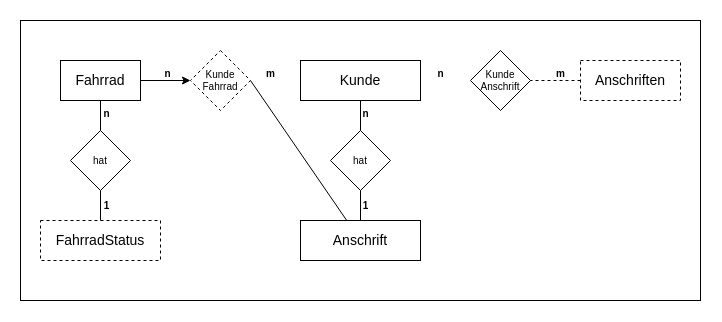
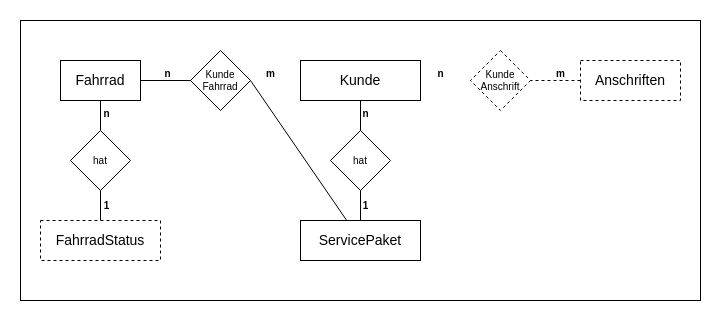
- <mxCell id="17" value="" style="endArrow=classic;html=1;fontSize=10;exitX=1;exitY=0.5;exitDx=0;exitDy=0;entryX=0;entryY=0.5;entryDx=0;entryDy=0;fontColor=#000000;strokeColor=#000000;" parent="1" source="3" target="13" edge="1"><mxGeometry width="50" height="50" relative="1" as="geometry"><mxPoint x="330" y="160" as="sourcePoint" /><mxPoint x="380" y="110" as="targetPoint" /></mxGeometry></mxCell>
+ <mxCell id="17" value="" style="endArrow=none;html=1;fontSize=10;exitX=1;exitY=0.5;exitDx=0;exitDy=0;entryX=0;entryY=0.5;entryDx=0;entryDy=0;fontColor=#000000;strokeColor=#000000;" parent="1" source="3" target="13" edge="1"><mxGeometry width="50" height="50" relative="1" as="geometry"><mxPoint x="330" y="160" as="sourcePoint" /><mxPoint x="380" y="110" as="targetPoint" /></mxGeometry></mxCell>
- <mxCell id="13" value="Kunde&lt;br&gt;Fahrrad" style="rhombus;whiteSpace=wrap;html=1;labelBackgroundColor=none;fontSize=10;strokeWidth=1;fillColor=none;fontColor=#000000;strokeColor=#000000;dashed=1;" parent="1" vertex="1"><mxGeometry x="190" y="50" width="60" height="60" as="geometry" /></mxCell>
+ <mxCell id="13" value="Kunde&lt;br&gt;Fahrrad" style="rhombus;whiteSpace=wrap;html=1;labelBackgroundColor=none;fontSize=10;strokeWidth=1;fillColor=none;fontColor=#000000;strokeColor=#000000;" parent="1" vertex="1"><mxGeometry x="190" y="50" width="60" height="60" as="geometry" /></mxCell>
- <mxCell id="8" value="Kunde&lt;br&gt;Anschrift" style="rhombus;whiteSpace=wrap;html=1;labelBackgroundColor=none;fontSize=10;strokeWidth=1;fillColor=none;fontColor=#000000;strokeColor=#000000;" parent="1" vertex="1"><mxGeometry x="470" y="50" width="60" height="60" as="geometry" /></mxCell>
+ <mxCell id="8" value="Kunde&lt;br&gt;Anschrift" style="rhombus;whiteSpace=wrap;html=1;labelBackgroundColor=none;fontSize=10;strokeWidth=1;fillColor=none;fontColor=#000000;strokeColor=#000000;dashed=1;" parent="1" vertex="1"><mxGeometry x="470" y="50" width="60" height="60" as="geometry" /></mxCell>
- <mxCell id="6" value="Anschrift" style="rounded=0;whiteSpace=wrap;html=1;strokeWidth=1;fillColor=none;fontSize=14;fontColor=#000000;strokeColor=#000000;" parent="1" vertex="1"><mxGeometry x="300" y="220" width="120" height="40" as="geometry" /></mxCell>
+ <mxCell id="6" value="ServicePaket" style="rounded=0;whiteSpace=wrap;html=1;strokeWidth=1;fillColor=none;fontSize=14;fontColor=#000000;strokeColor=#000000;" parent="1" vertex="1"><mxGeometry x="300" y="220" width="120" height="40" as="geometry" /></mxCell>
